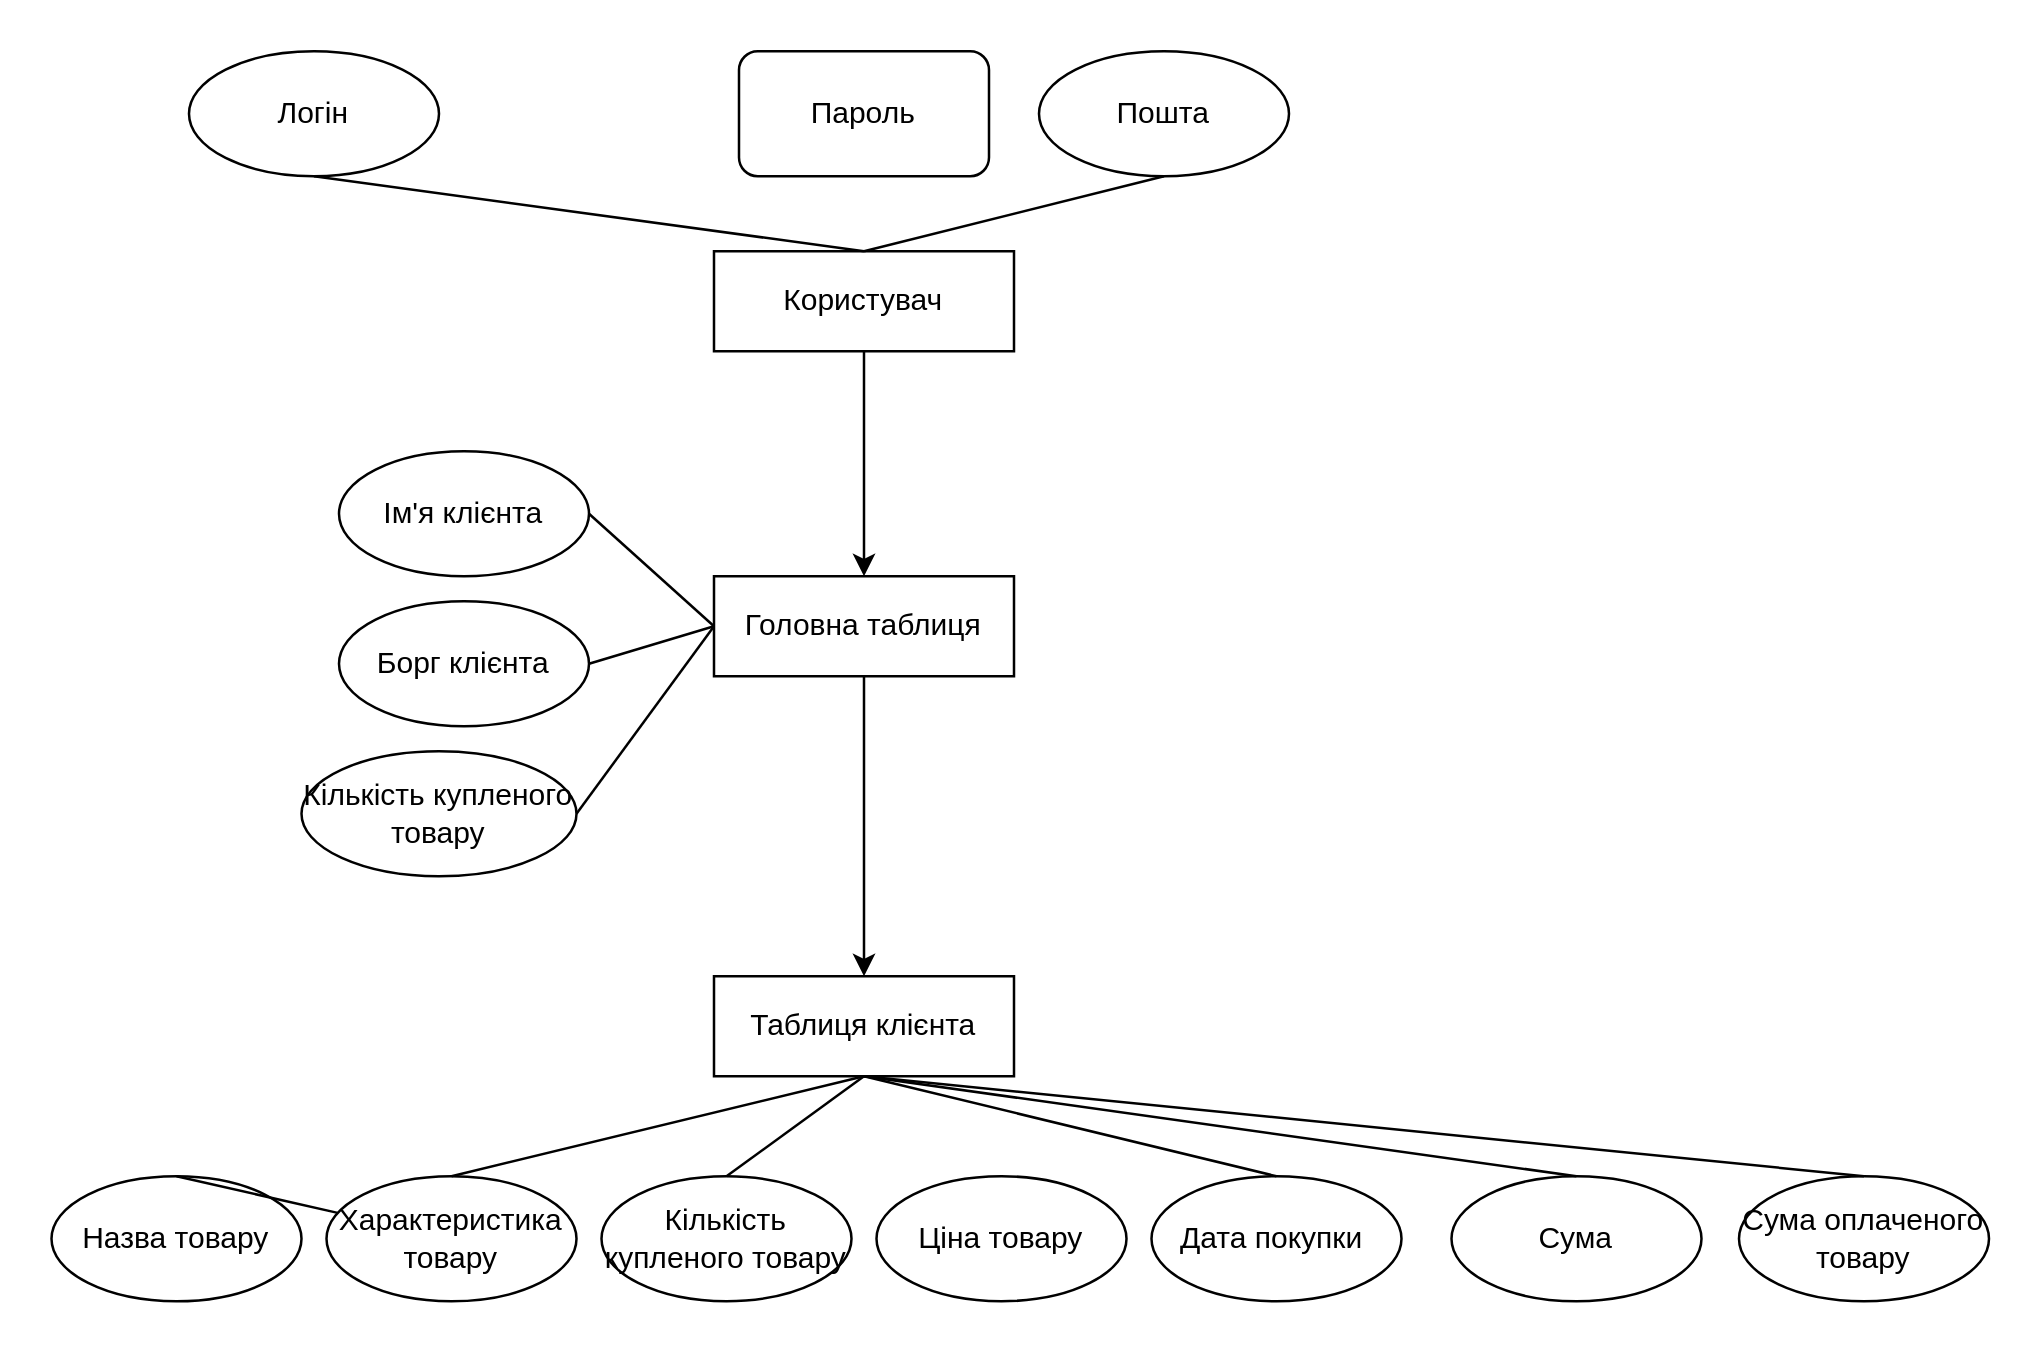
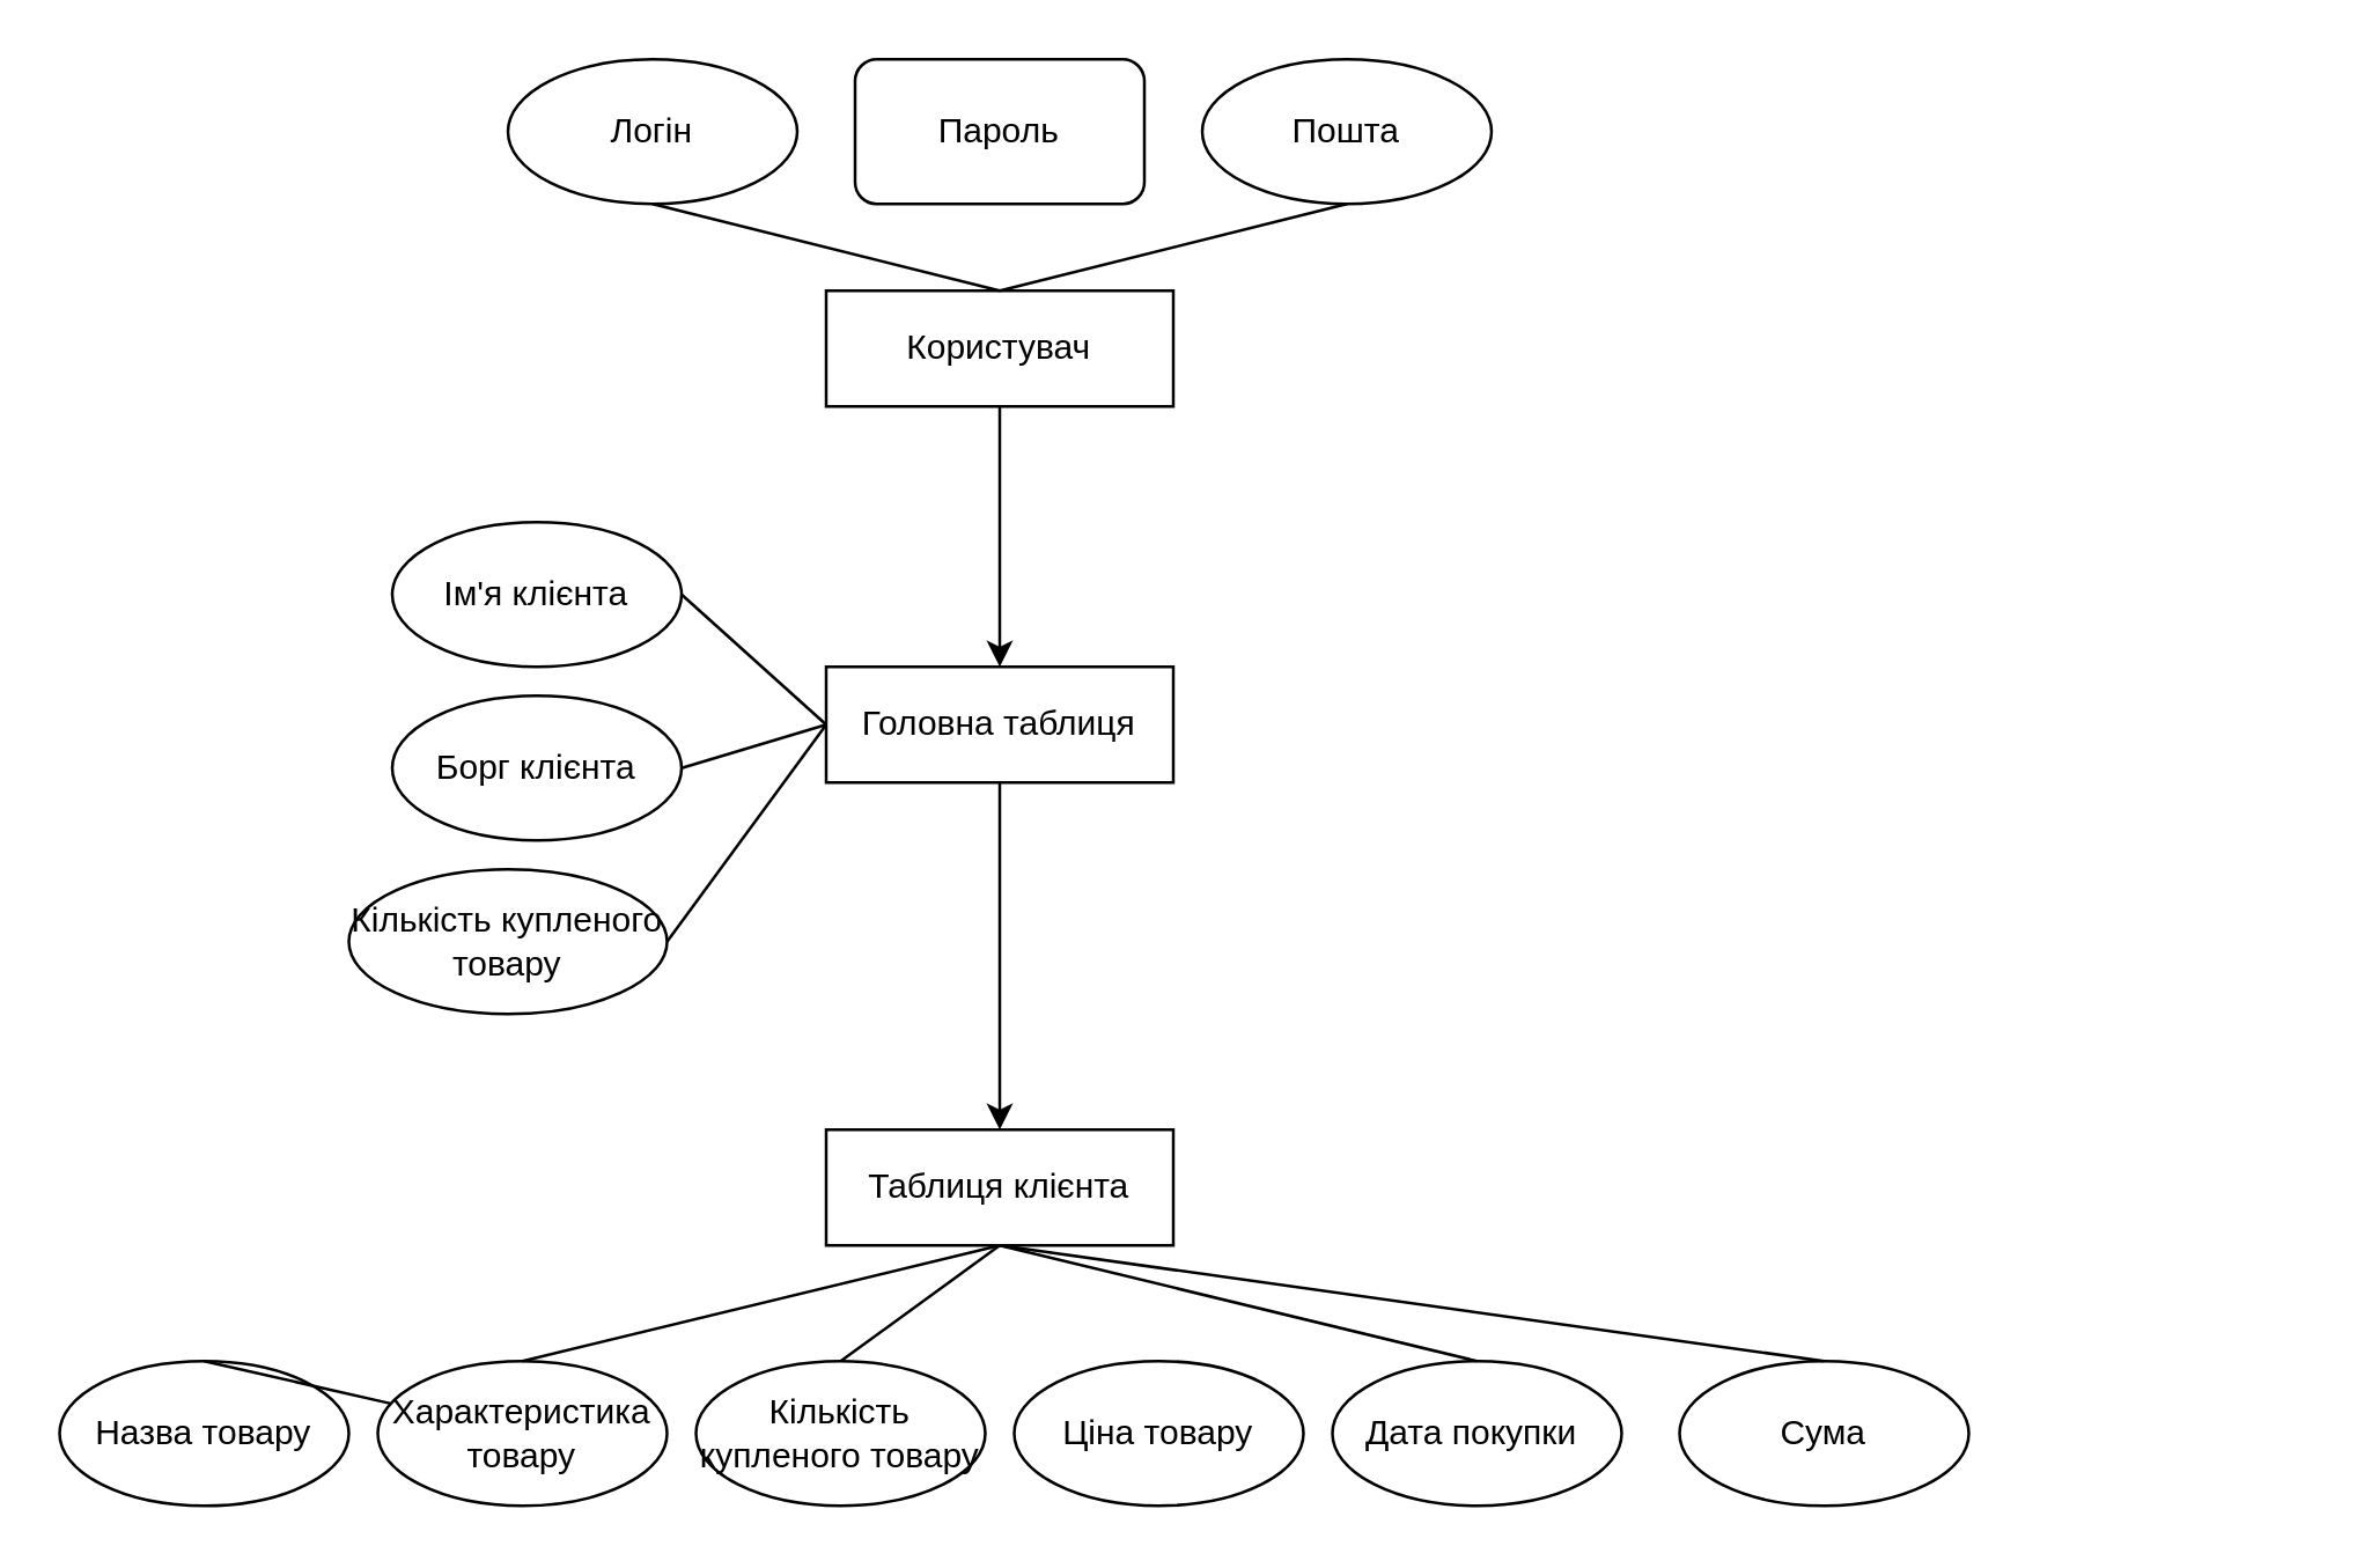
- <mxCell id="3" value="Логін" style="ellipse;whiteSpace=wrap;html=1;" vertex="1" parent="1"><mxGeometry x="75" y="20" width="100" height="50" as="geometry" /></mxCell>
+ <mxCell id="3" value="Логін" style="ellipse;whiteSpace=wrap;html=1;" vertex="1" parent="1"><mxGeometry x="175" y="20" width="100" height="50" as="geometry" /></mxCell>
- <mxCell id="26" value="" style="endArrow=none;html=1;exitX=0.5;exitY=0;exitDx=0;exitDy=0;entryX=0.5;entryY=1;entryDx=0;entryDy=0;" edge="1" parent="1" source="20" target="15"><mxGeometry width="50" height="50" relative="1" as="geometry"><mxPoint x="120" y="520" as="sourcePoint" /><mxPoint x="395" y="480" as="targetPoint" /></mxGeometry></mxCell>
- <mxCell id="20" value="Сума оплаченого товару" style="ellipse;whiteSpace=wrap;html=1;" vertex="1" parent="1"><mxGeometry x="695" y="470" width="100" height="50" as="geometry" /></mxCell>
